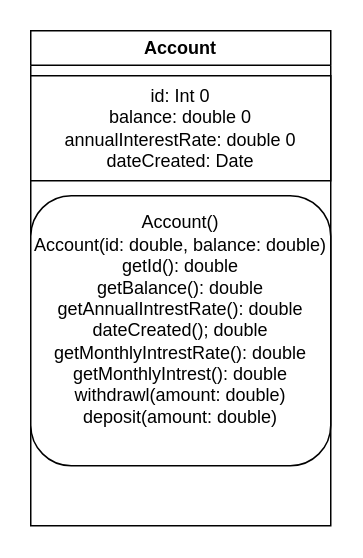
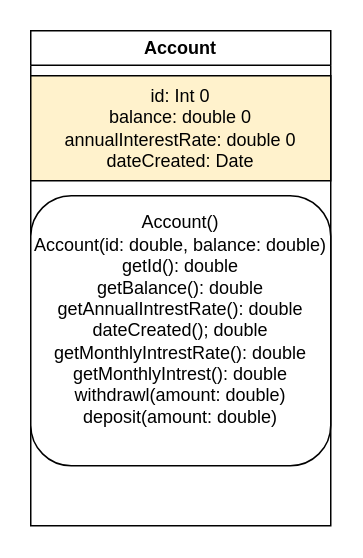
- <mxCell id="3" value="id: Int 0&lt;br&gt;balance: double 0&lt;br&gt;annualInterestRate: double 0&lt;br&gt;dateCreated: Date" style="rounded=0;whiteSpace=wrap;html=1;align=center;" vertex="1" parent="2"><mxGeometry y="30" width="200" height="70" as="geometry" /></mxCell>
+ <mxCell id="3" value="id: Int 0&lt;br&gt;balance: double 0&lt;br&gt;annualInterestRate: double 0&lt;br&gt;dateCreated: Date" style="rounded=0;whiteSpace=wrap;html=1;align=center;fillColor=#fff2cc;" vertex="1" parent="2"><mxGeometry y="30" width="200" height="70" as="geometry" /></mxCell>
